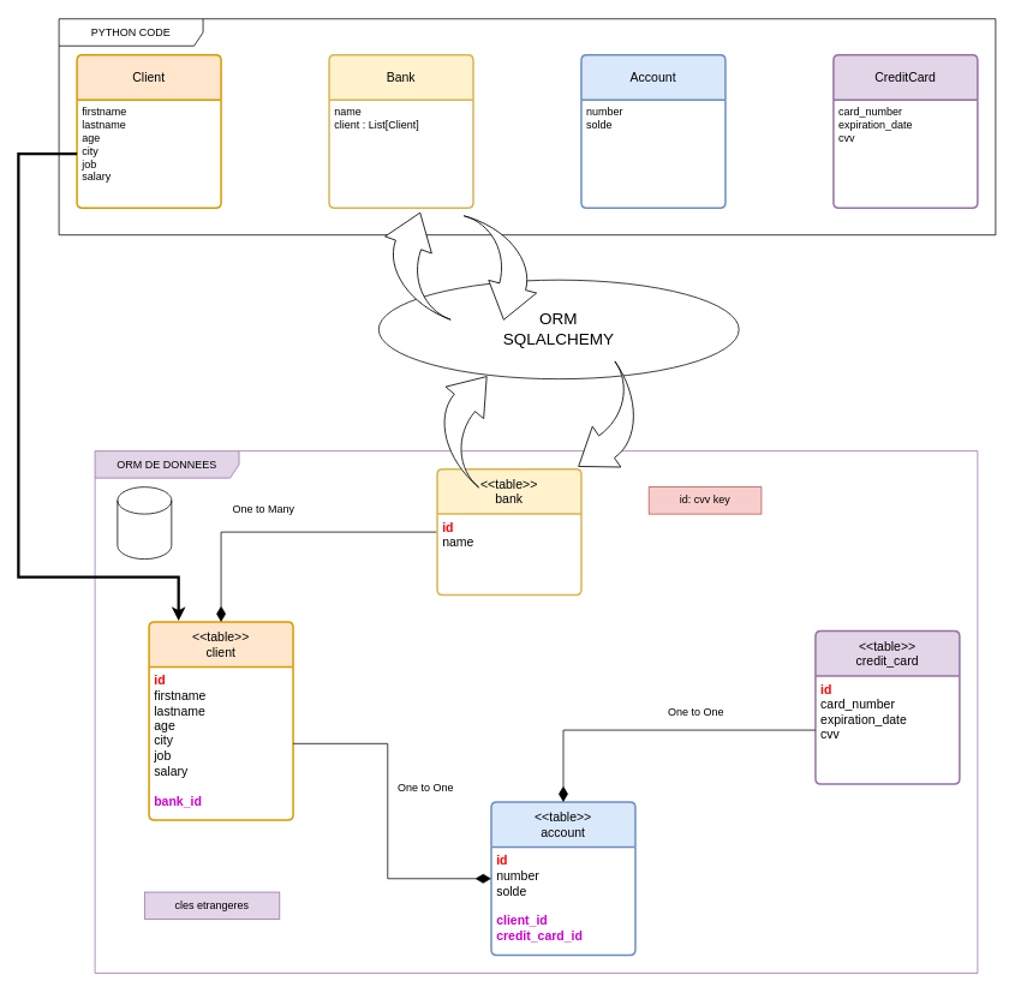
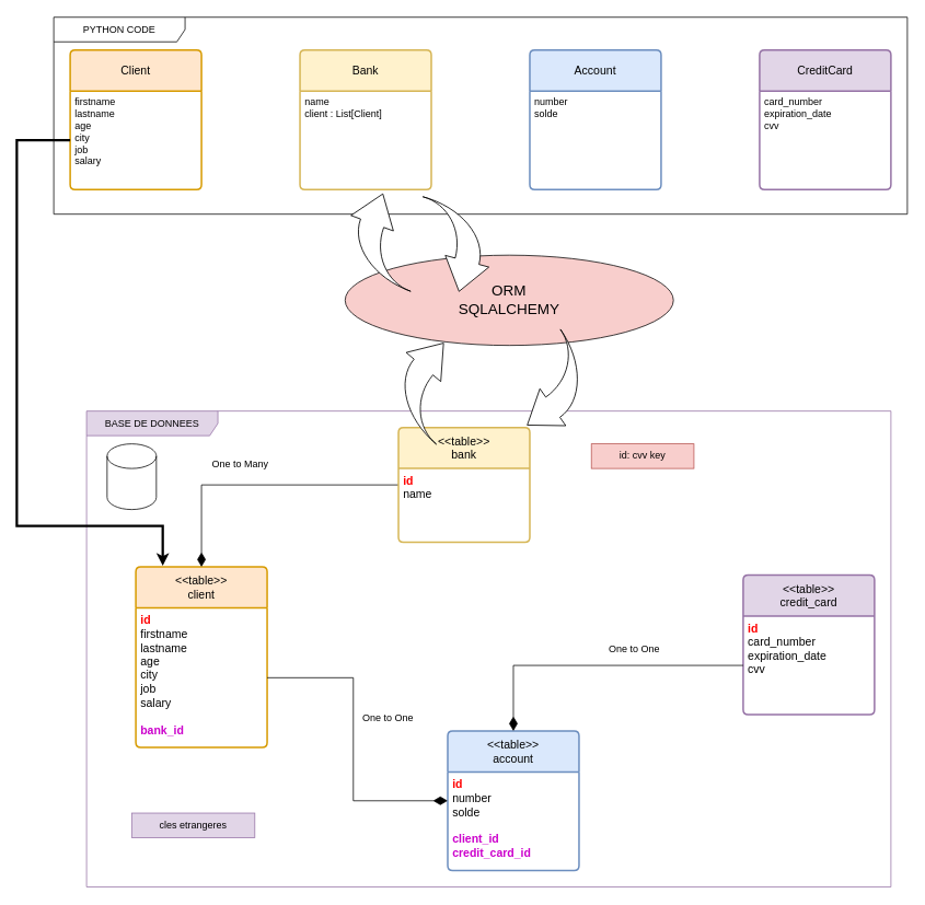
- <mxCell id="29" value="&lt;font style=&quot;font-size: 18px;&quot;&gt;ORM&lt;/font&gt;&lt;div style=&quot;font-size: 18px;&quot;&gt;&lt;font style=&quot;font-size: 18px;&quot;&gt;SQLALCHEMY&lt;/font&gt;&lt;/div&gt;" style="ellipse;whiteSpace=wrap;html=1;" parent="1" vertex="1"><mxGeometry x="420" y="310" width="400" height="110" as="geometry" /></mxCell>
+ <mxCell id="29" value="&lt;font style=&quot;font-size: 18px;&quot;&gt;ORM&lt;/font&gt;&lt;div style=&quot;font-size: 18px;&quot;&gt;&lt;font style=&quot;font-size: 18px;&quot;&gt;SQLALCHEMY&lt;/font&gt;&lt;/div&gt;" style="ellipse;whiteSpace=wrap;html=1;fillColor=#f8cecc;" parent="1" vertex="1"><mxGeometry x="420" y="310" width="400" height="110" as="geometry" /></mxCell>
- <mxCell id="22" value="ORM DE DONNEES" style="shape=umlFrame;whiteSpace=wrap;html=1;pointerEvents=0;recursiveResize=0;container=1;collapsible=0;width=160;fillColor=#e1d5e7;strokeColor=#9673a6;" parent="1" vertex="1"><mxGeometry x="105" y="500" width="980" height="580" as="geometry" /></mxCell>
+ <mxCell id="22" value="BASE DE DONNEES" style="shape=umlFrame;whiteSpace=wrap;html=1;pointerEvents=0;recursiveResize=0;container=1;collapsible=0;width=160;fillColor=#e1d5e7;strokeColor=#9673a6;" parent="1" vertex="1"><mxGeometry x="105" y="500" width="980" height="580" as="geometry" /></mxCell>
